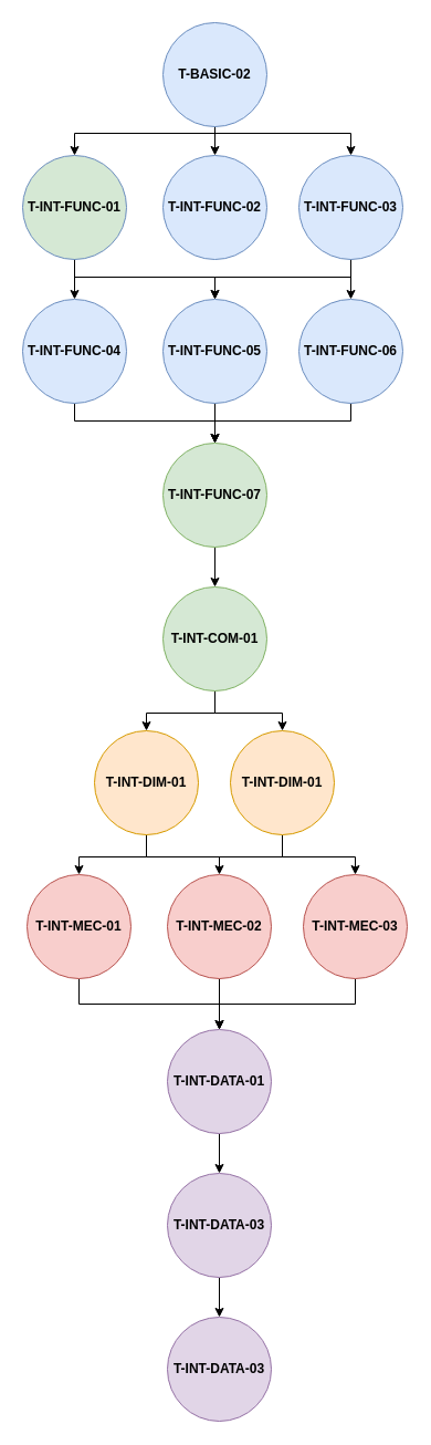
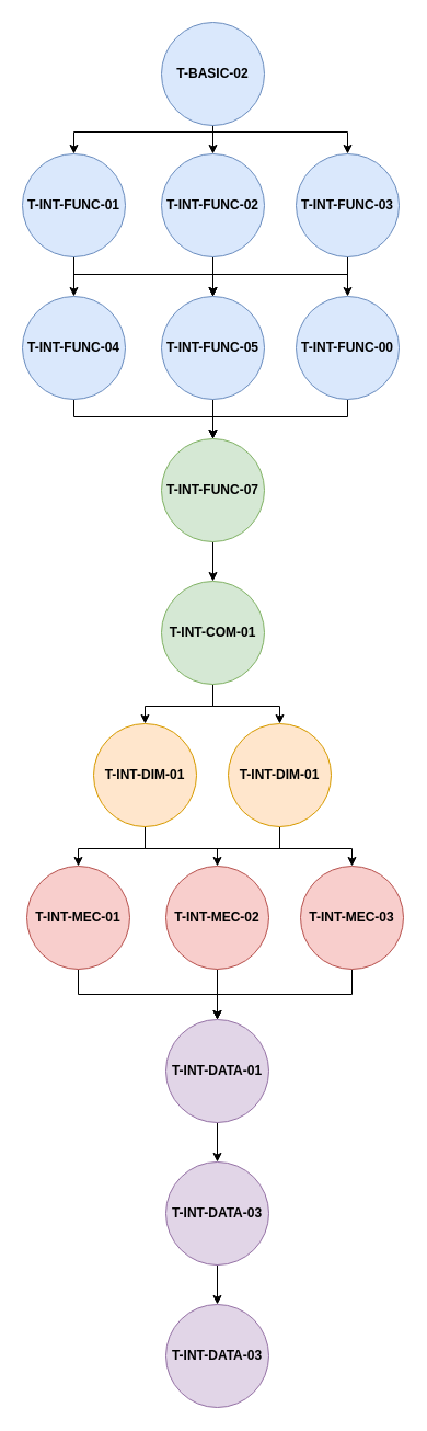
- <mxCell id="10" value="T-INT-FUNC-01" style="ellipse;whiteSpace=wrap;html=1;aspect=fixed;fillColor=#d5e8d4;strokeColor=#6c8ebf;fontStyle=1;" vertex="1" parent="1"><mxGeometry x="20" y="140" width="94" height="94" as="geometry" /></mxCell>
+ <mxCell id="10" value="T-INT-FUNC-01" style="ellipse;whiteSpace=wrap;html=1;aspect=fixed;fillColor=#dae8fc;strokeColor=#6c8ebf;fontStyle=1" vertex="1" parent="1"><mxGeometry x="20" y="140" width="94" height="94" as="geometry" /></mxCell>
+ <mxCell id="6" style="edgeStyle=orthogonalEdgeStyle;rounded=0;orthogonalLoop=1;jettySize=auto;html=1;exitX=0.5;exitY=1;exitDx=0;exitDy=0;entryX=0.5;entryY=0;entryDx=0;entryDy=0;" edge="1" parent="1" source="7" target="15"><mxGeometry relative="1" as="geometry" /></mxCell>
- <mxCell id="19" value="T-INT-FUNC-06" style="ellipse;whiteSpace=wrap;html=1;aspect=fixed;fillColor=#dae8fc;strokeColor=#6c8ebf;fontStyle=1" vertex="1" parent="1"><mxGeometry x="270" y="270" width="94" height="94" as="geometry" /></mxCell>
+ <mxCell id="19" value="T-INT-FUNC-00" style="ellipse;whiteSpace=wrap;html=1;aspect=fixed;fillColor=#dae8fc;strokeColor=#6c8ebf;fontStyle=1" vertex="1" parent="1"><mxGeometry x="270" y="270" width="94" height="94" as="geometry" /></mxCell>
